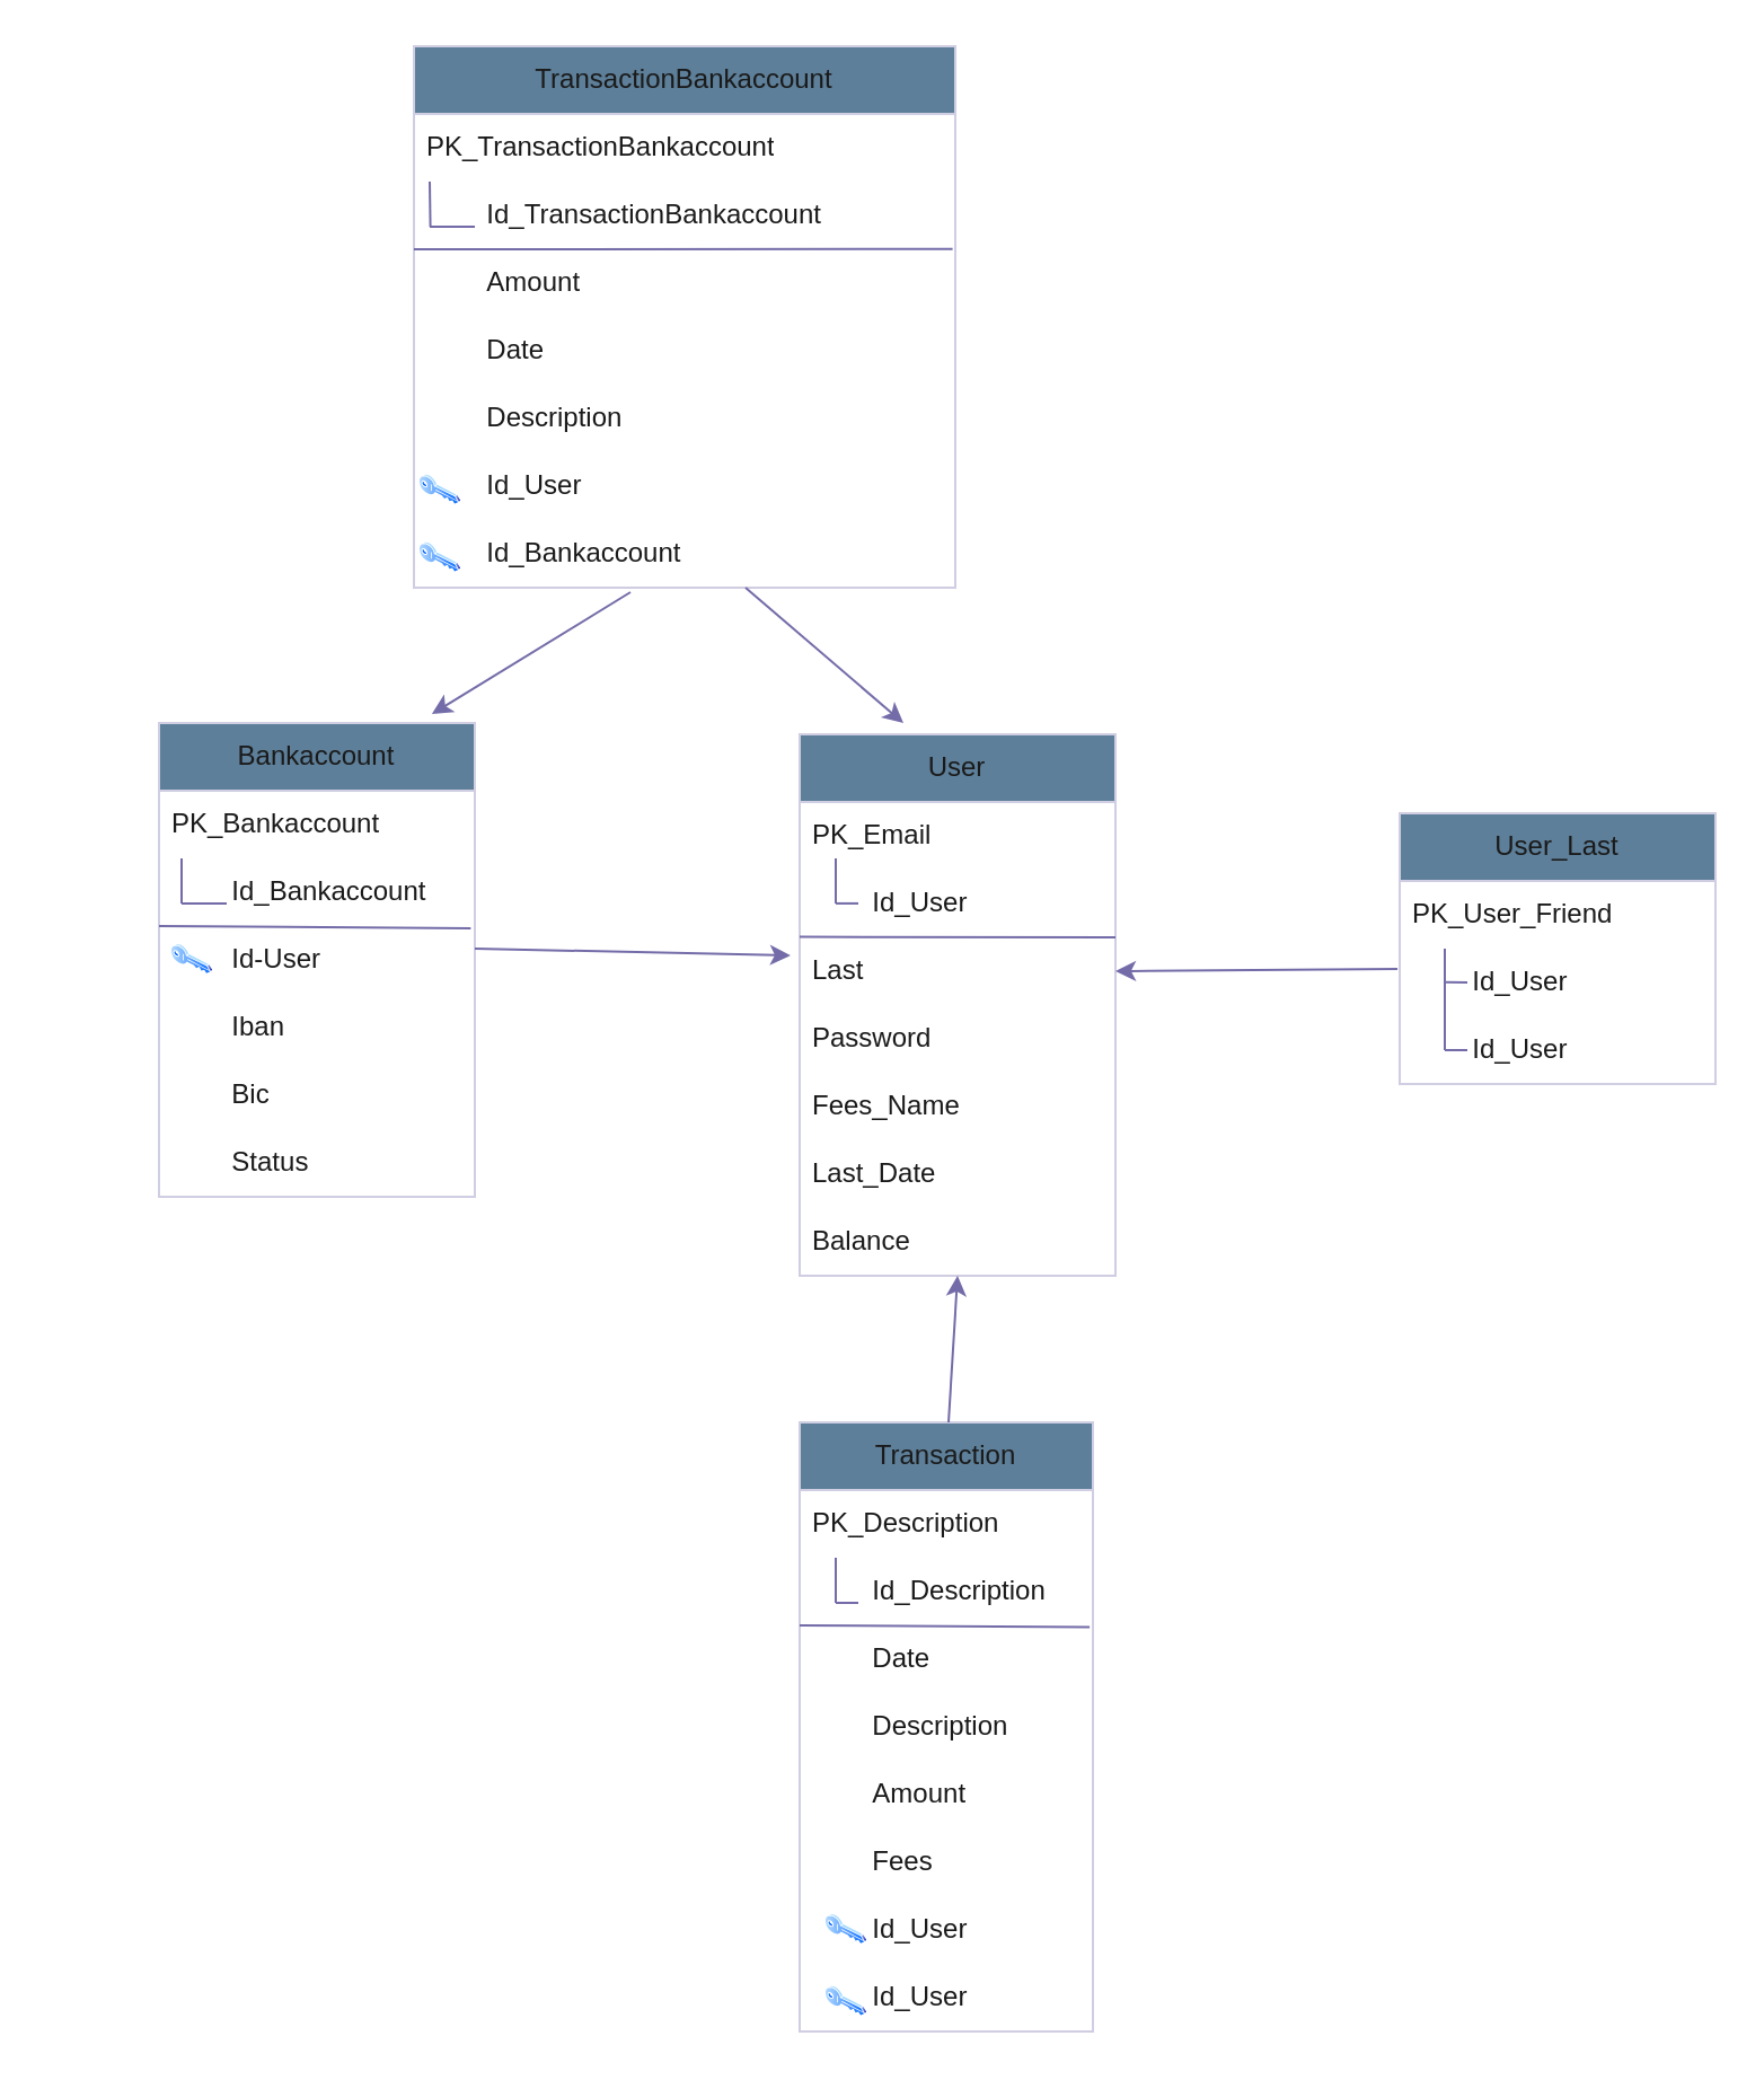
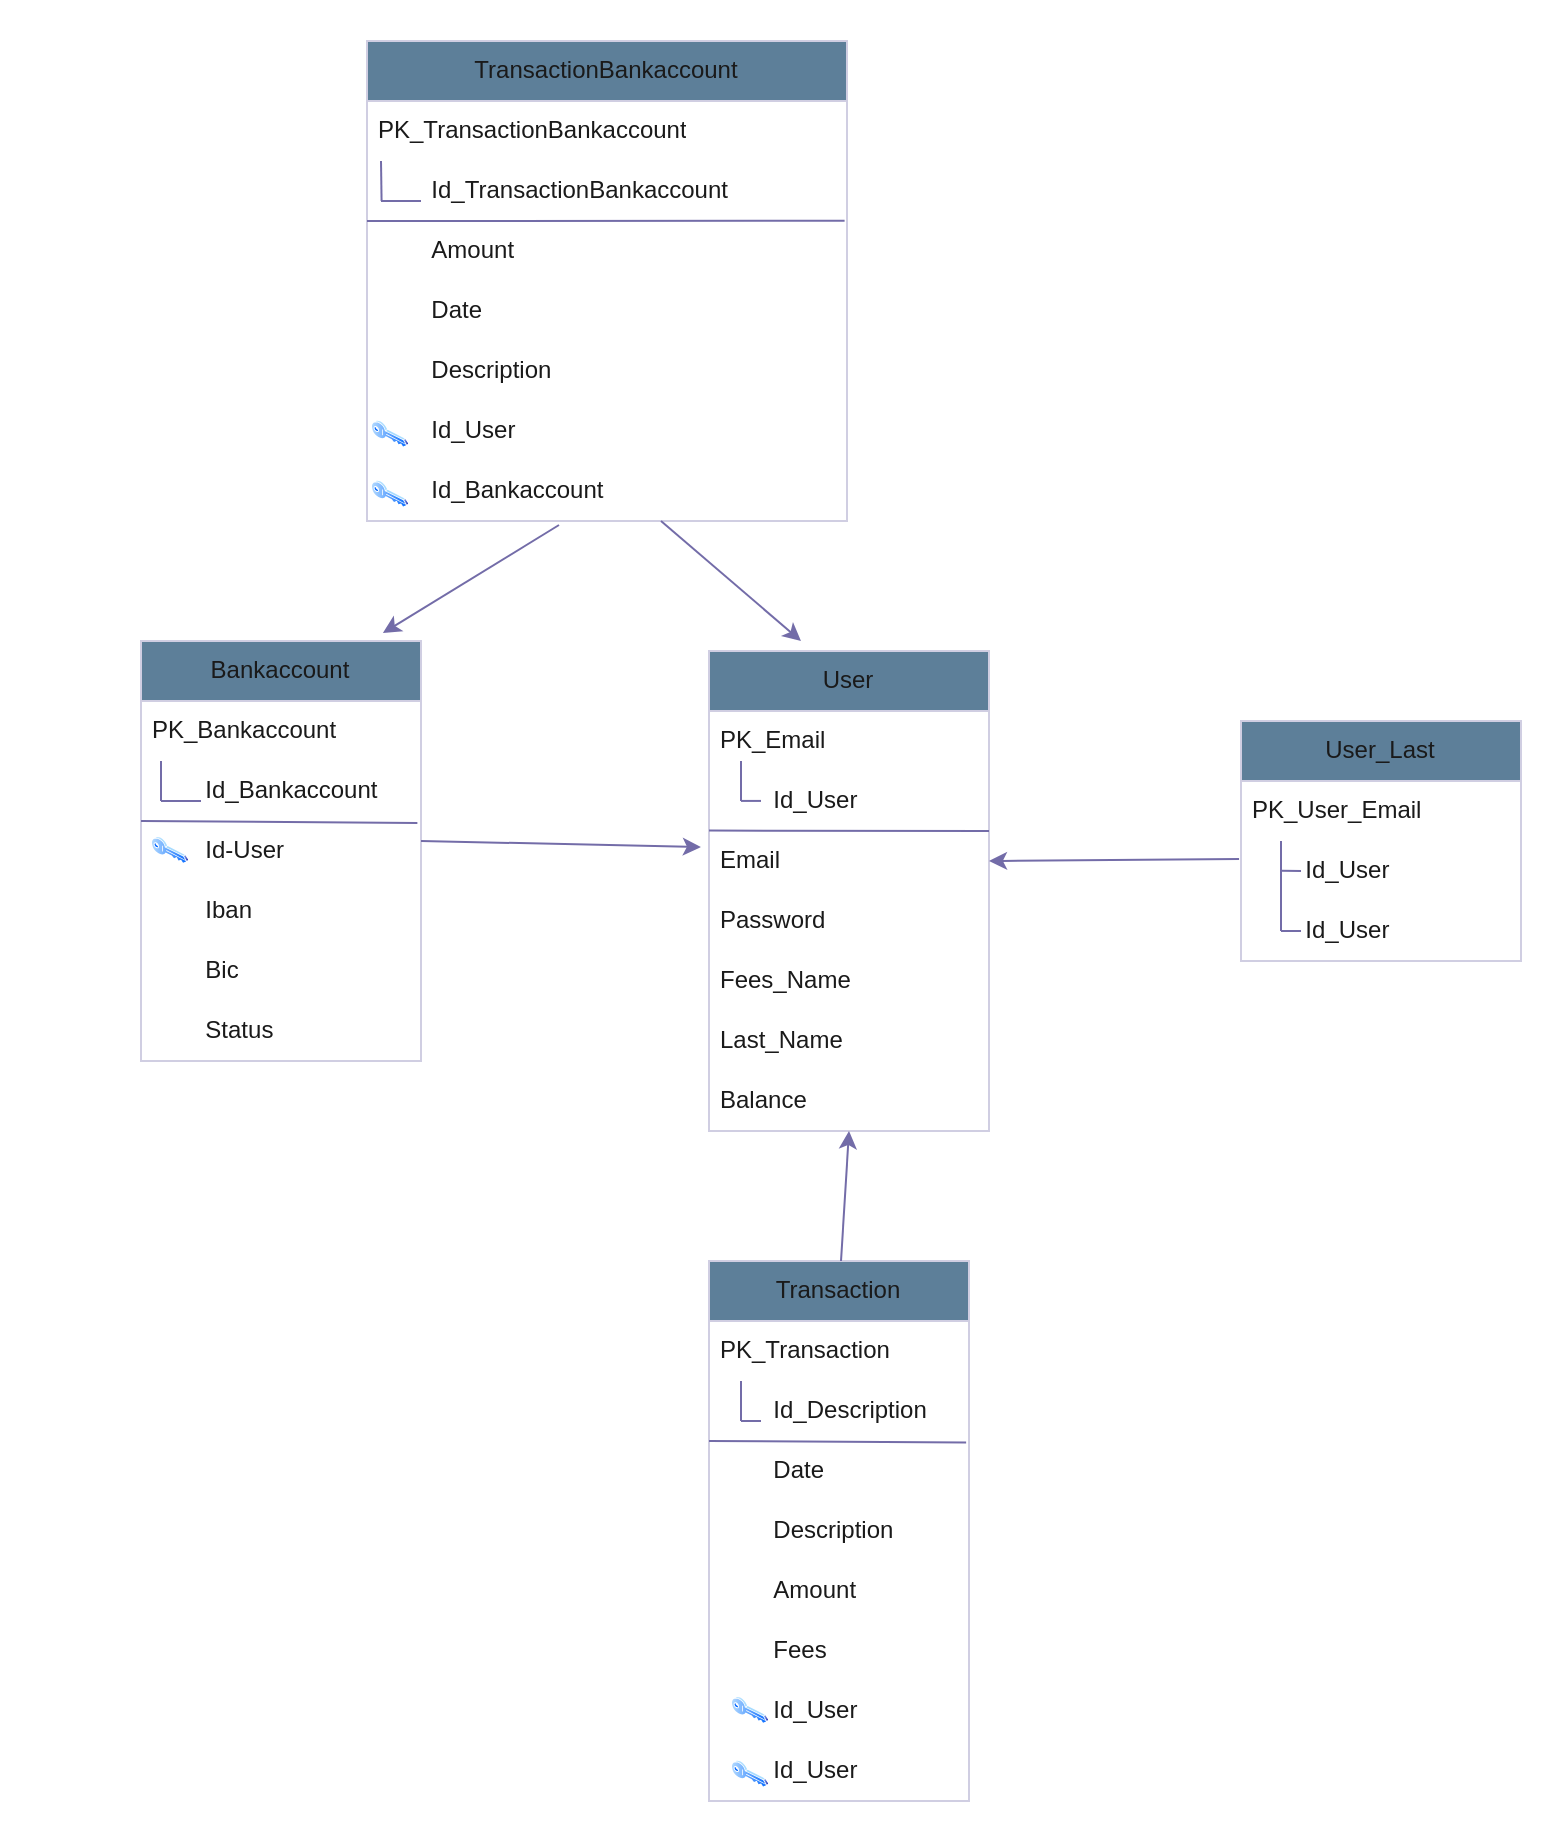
- <mxCell id="35" value="PK_User_Friend" style="text;strokeColor=none;fillColor=none;align=left;verticalAlign=middle;spacingLeft=4;spacingRight=4;overflow=hidden;points=[[0,0.5],[1,0.5]];portConstraint=eastwest;rotatable=0;whiteSpace=wrap;html=1;labelBackgroundColor=none;fontColor=#1A1A1A;" vertex="1" parent="34"><mxGeometry y="30" width="140" height="30" as="geometry" /></mxCell>
+ <mxCell id="35" value="PK_User_Email" style="text;strokeColor=none;fillColor=none;align=left;verticalAlign=middle;spacingLeft=4;spacingRight=4;overflow=hidden;points=[[0,0.5],[1,0.5]];portConstraint=eastwest;rotatable=0;whiteSpace=wrap;html=1;labelBackgroundColor=none;fontColor=#1A1A1A;" vertex="1" parent="34"><mxGeometry y="30" width="140" height="30" as="geometry" /></mxCell>
- <mxCell id="29" value="Last" style="text;strokeColor=none;fillColor=none;align=left;verticalAlign=middle;spacingLeft=4;spacingRight=4;overflow=hidden;points=[[0,0.5],[1,0.5]];portConstraint=eastwest;rotatable=0;whiteSpace=wrap;html=1;labelBackgroundColor=none;fontColor=#1A1A1A;" vertex="1" parent="23"><mxGeometry y="90" width="140" height="30" as="geometry" /></mxCell>
+ <mxCell id="29" value="Email" style="text;strokeColor=none;fillColor=none;align=left;verticalAlign=middle;spacingLeft=4;spacingRight=4;overflow=hidden;points=[[0,0.5],[1,0.5]];portConstraint=eastwest;rotatable=0;whiteSpace=wrap;html=1;labelBackgroundColor=none;fontColor=#1A1A1A;" vertex="1" parent="23"><mxGeometry y="90" width="140" height="30" as="geometry" /></mxCell>
- <mxCell id="32" value="Last_Date" style="text;strokeColor=none;fillColor=none;align=left;verticalAlign=middle;spacingLeft=4;spacingRight=4;overflow=hidden;points=[[0,0.5],[1,0.5]];portConstraint=eastwest;rotatable=0;whiteSpace=wrap;html=1;labelBackgroundColor=none;fontColor=#1A1A1A;" vertex="1" parent="23"><mxGeometry y="180" width="140" height="30" as="geometry" /></mxCell>
+ <mxCell id="32" value="Last_Name" style="text;strokeColor=none;fillColor=none;align=left;verticalAlign=middle;spacingLeft=4;spacingRight=4;overflow=hidden;points=[[0,0.5],[1,0.5]];portConstraint=eastwest;rotatable=0;whiteSpace=wrap;html=1;labelBackgroundColor=none;fontColor=#1A1A1A;" vertex="1" parent="23"><mxGeometry y="180" width="140" height="30" as="geometry" /></mxCell>
- <mxCell id="42" value="PK_Description" style="text;strokeColor=none;fillColor=none;align=left;verticalAlign=middle;spacingLeft=4;spacingRight=4;overflow=hidden;points=[[0,0.5],[1,0.5]];portConstraint=eastwest;rotatable=0;whiteSpace=wrap;html=1;labelBackgroundColor=none;fontColor=#1A1A1A;" vertex="1" parent="41"><mxGeometry y="30" width="130" height="30" as="geometry" /></mxCell>
+ <mxCell id="42" value="PK_Transaction" style="text;strokeColor=none;fillColor=none;align=left;verticalAlign=middle;spacingLeft=4;spacingRight=4;overflow=hidden;points=[[0,0.5],[1,0.5]];portConstraint=eastwest;rotatable=0;whiteSpace=wrap;html=1;labelBackgroundColor=none;fontColor=#1A1A1A;" vertex="1" parent="41"><mxGeometry y="30" width="130" height="30" as="geometry" /></mxCell>
